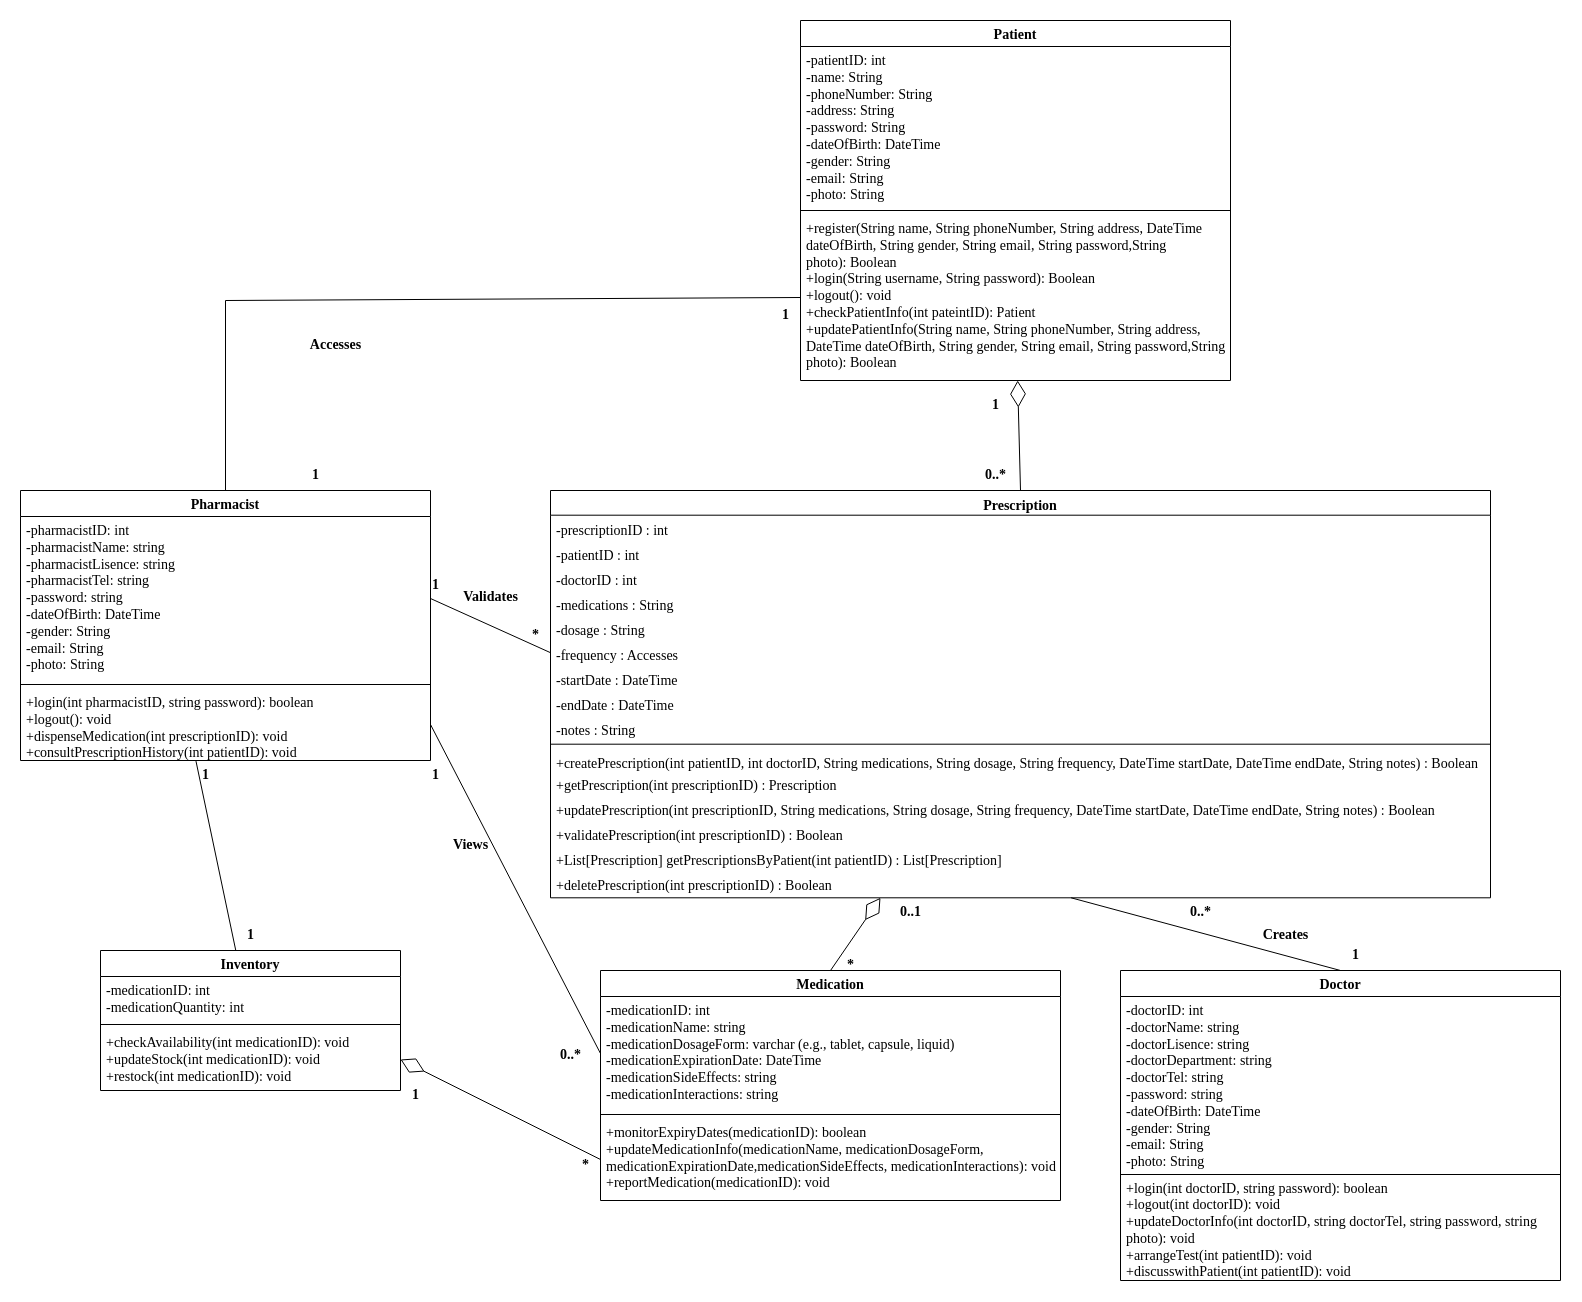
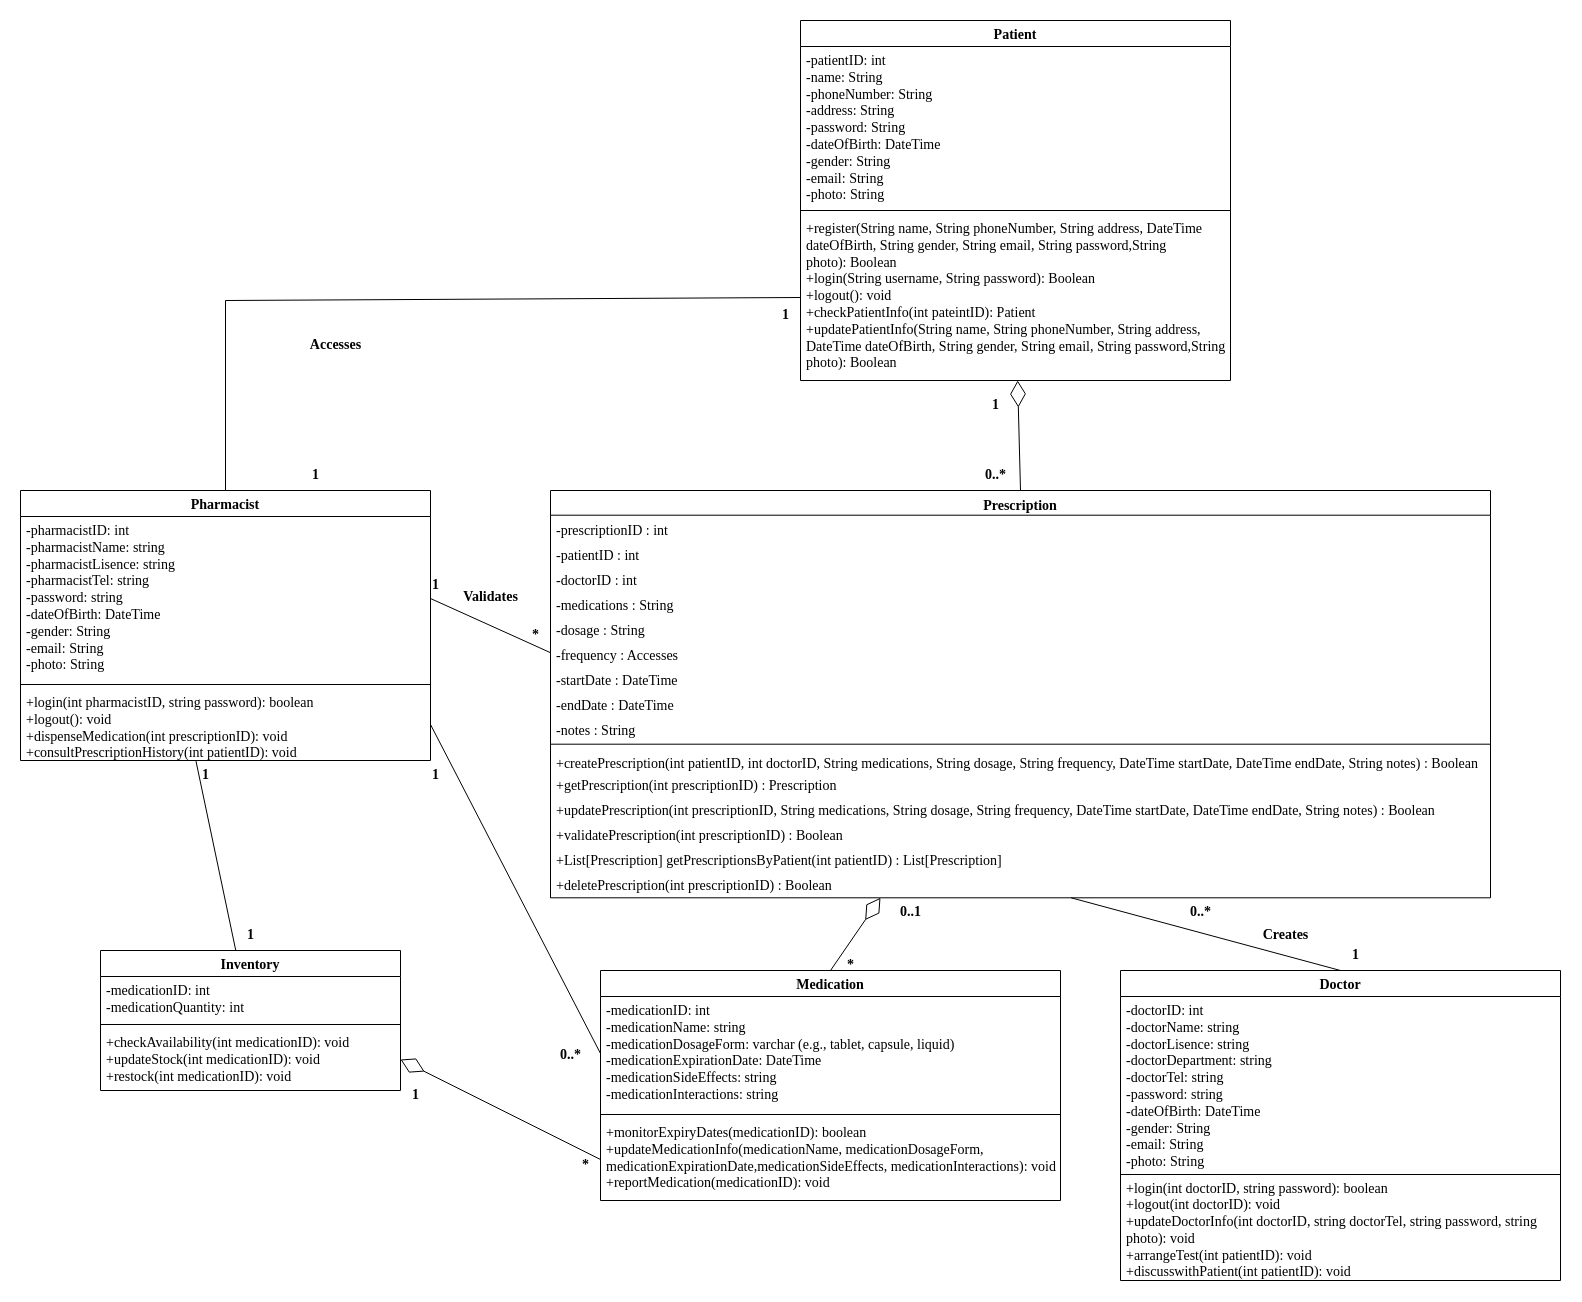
- <mxCell id="29" value="Views" style="text;html=1;align=center;verticalAlign=middle;resizable=0;points=[];autosize=1;strokeColor=none;fillColor=none;fontFamily=Times New Roman;fontStyle=1;fontSize=14;" parent="1" vertex="1"><mxGeometry x="440" y="830" width="60" height="30" as="geometry" /></mxCell>
